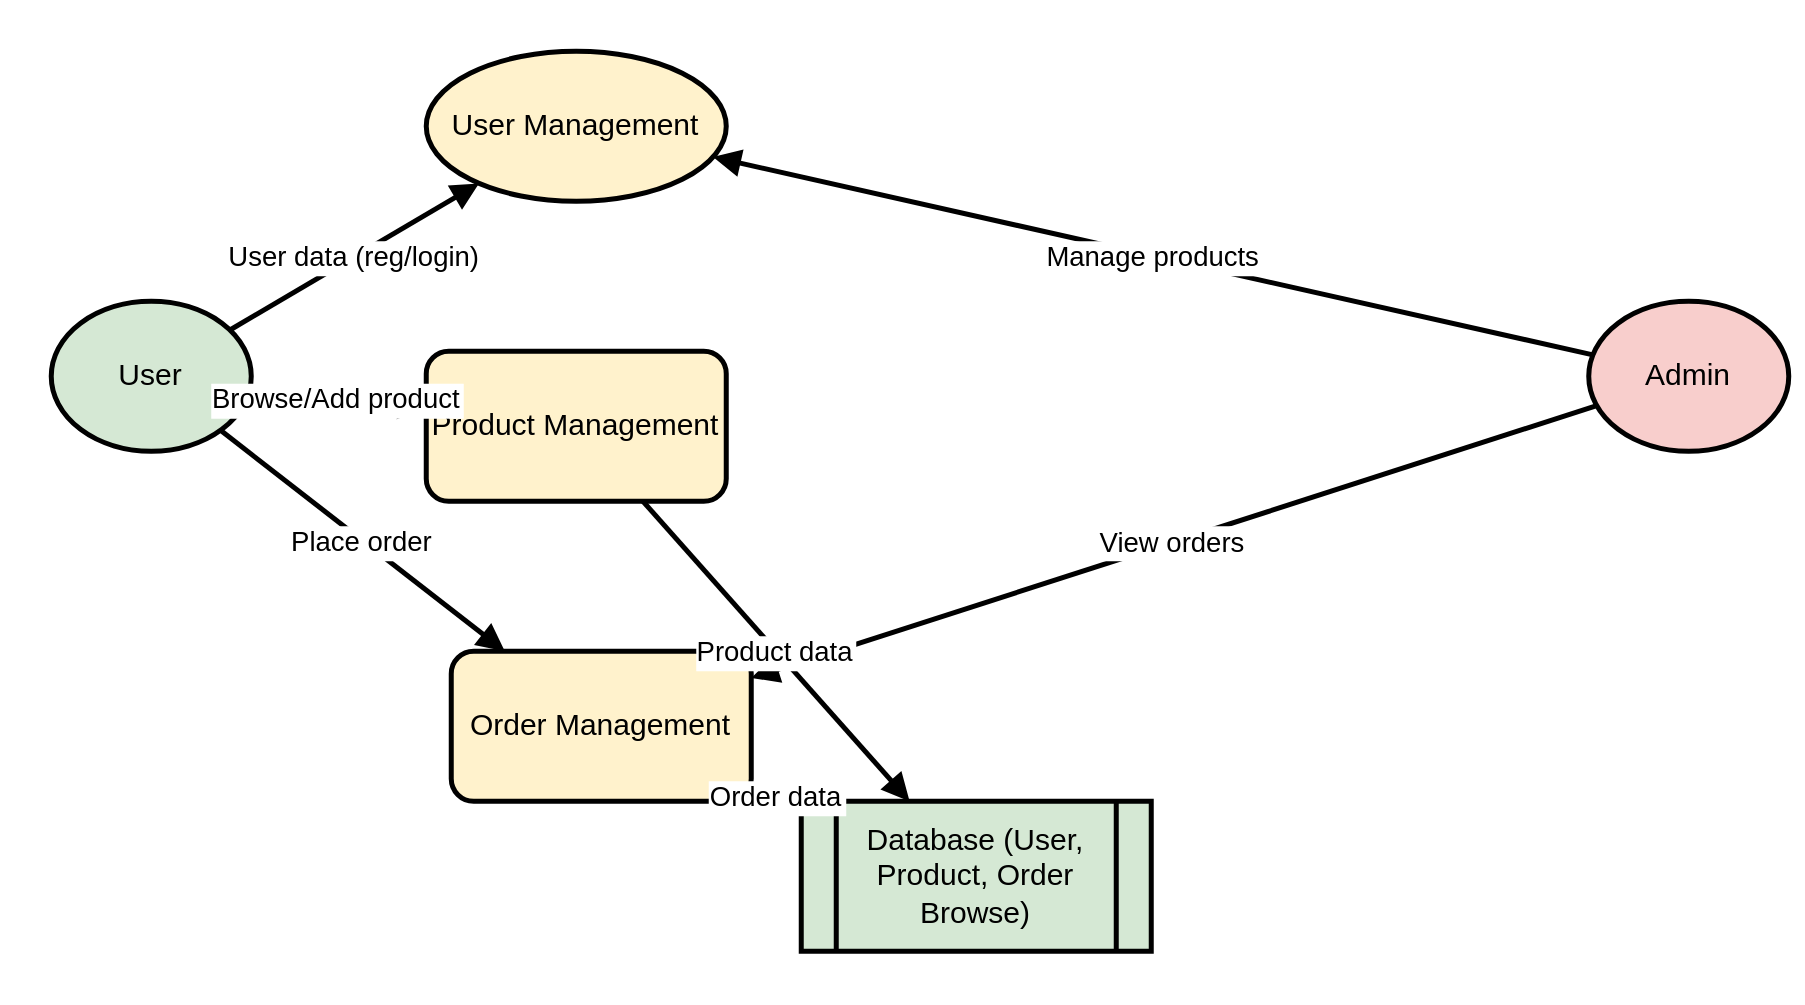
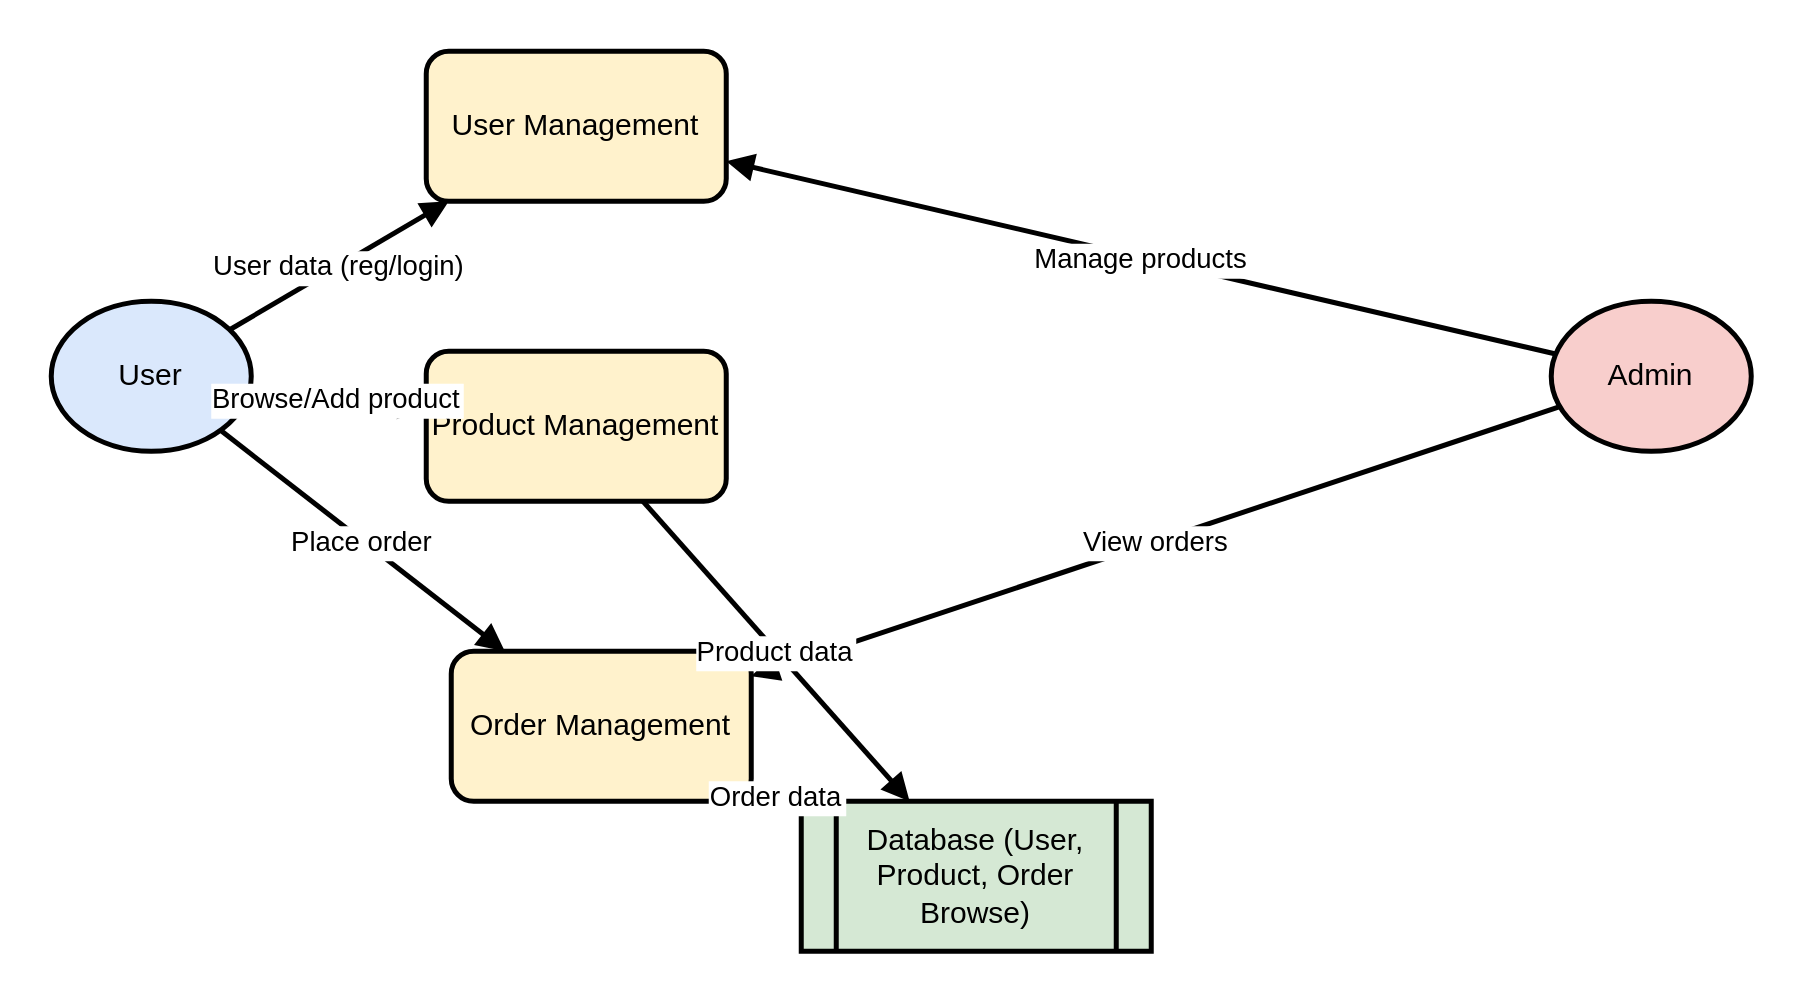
- <mxCell id="5" value="User Management" style="ellipse;whiteSpace=wrap;html=1;strokeWidth=2;strokeColor=#000000;fillColor=#fff2cc;" vertex="1" parent="1"><mxGeometry x="170" y="20" width="120" height="60" as="geometry" /></mxCell>
+ <mxCell id="5" value="User Management" style="rounded=1;whiteSpace=wrap;html=1;strokeWidth=2;strokeColor=#000000;fillColor=#fff2cc" vertex="1" parent="1"><mxGeometry x="170" y="20" width="120" height="60" as="geometry" /></mxCell>
- <mxCell id="2" value="User" style="ellipse;whiteSpace=wrap;html=1;aspect=fixed;strokeWidth=2;strokeColor=#000000;fillColor=#d5e8d4;" vertex="1" parent="1"><mxGeometry x="20" y="120" width="80" height="60" as="geometry" /></mxCell>
+ <mxCell id="2" value="User" style="ellipse;whiteSpace=wrap;html=1;aspect=fixed;strokeWidth=2;strokeColor=#000000;fillColor=#dae8fc" vertex="1" parent="1"><mxGeometry x="20" y="120" width="80" height="60" as="geometry" /></mxCell>
- <mxCell id="3" value="Admin" style="ellipse;whiteSpace=wrap;html=1;aspect=fixed;strokeWidth=2;strokeColor=#000000;fillColor=#f8cecc" vertex="1" parent="1"><mxGeometry x="635" y="120" width="80" height="60" as="geometry" /></mxCell>
+ <mxCell id="3" value="Admin" style="ellipse;whiteSpace=wrap;html=1;aspect=fixed;strokeWidth=2;strokeColor=#000000;fillColor=#f8cecc" vertex="1" parent="1"><mxGeometry x="620" y="120" width="80" height="60" as="geometry" /></mxCell>
